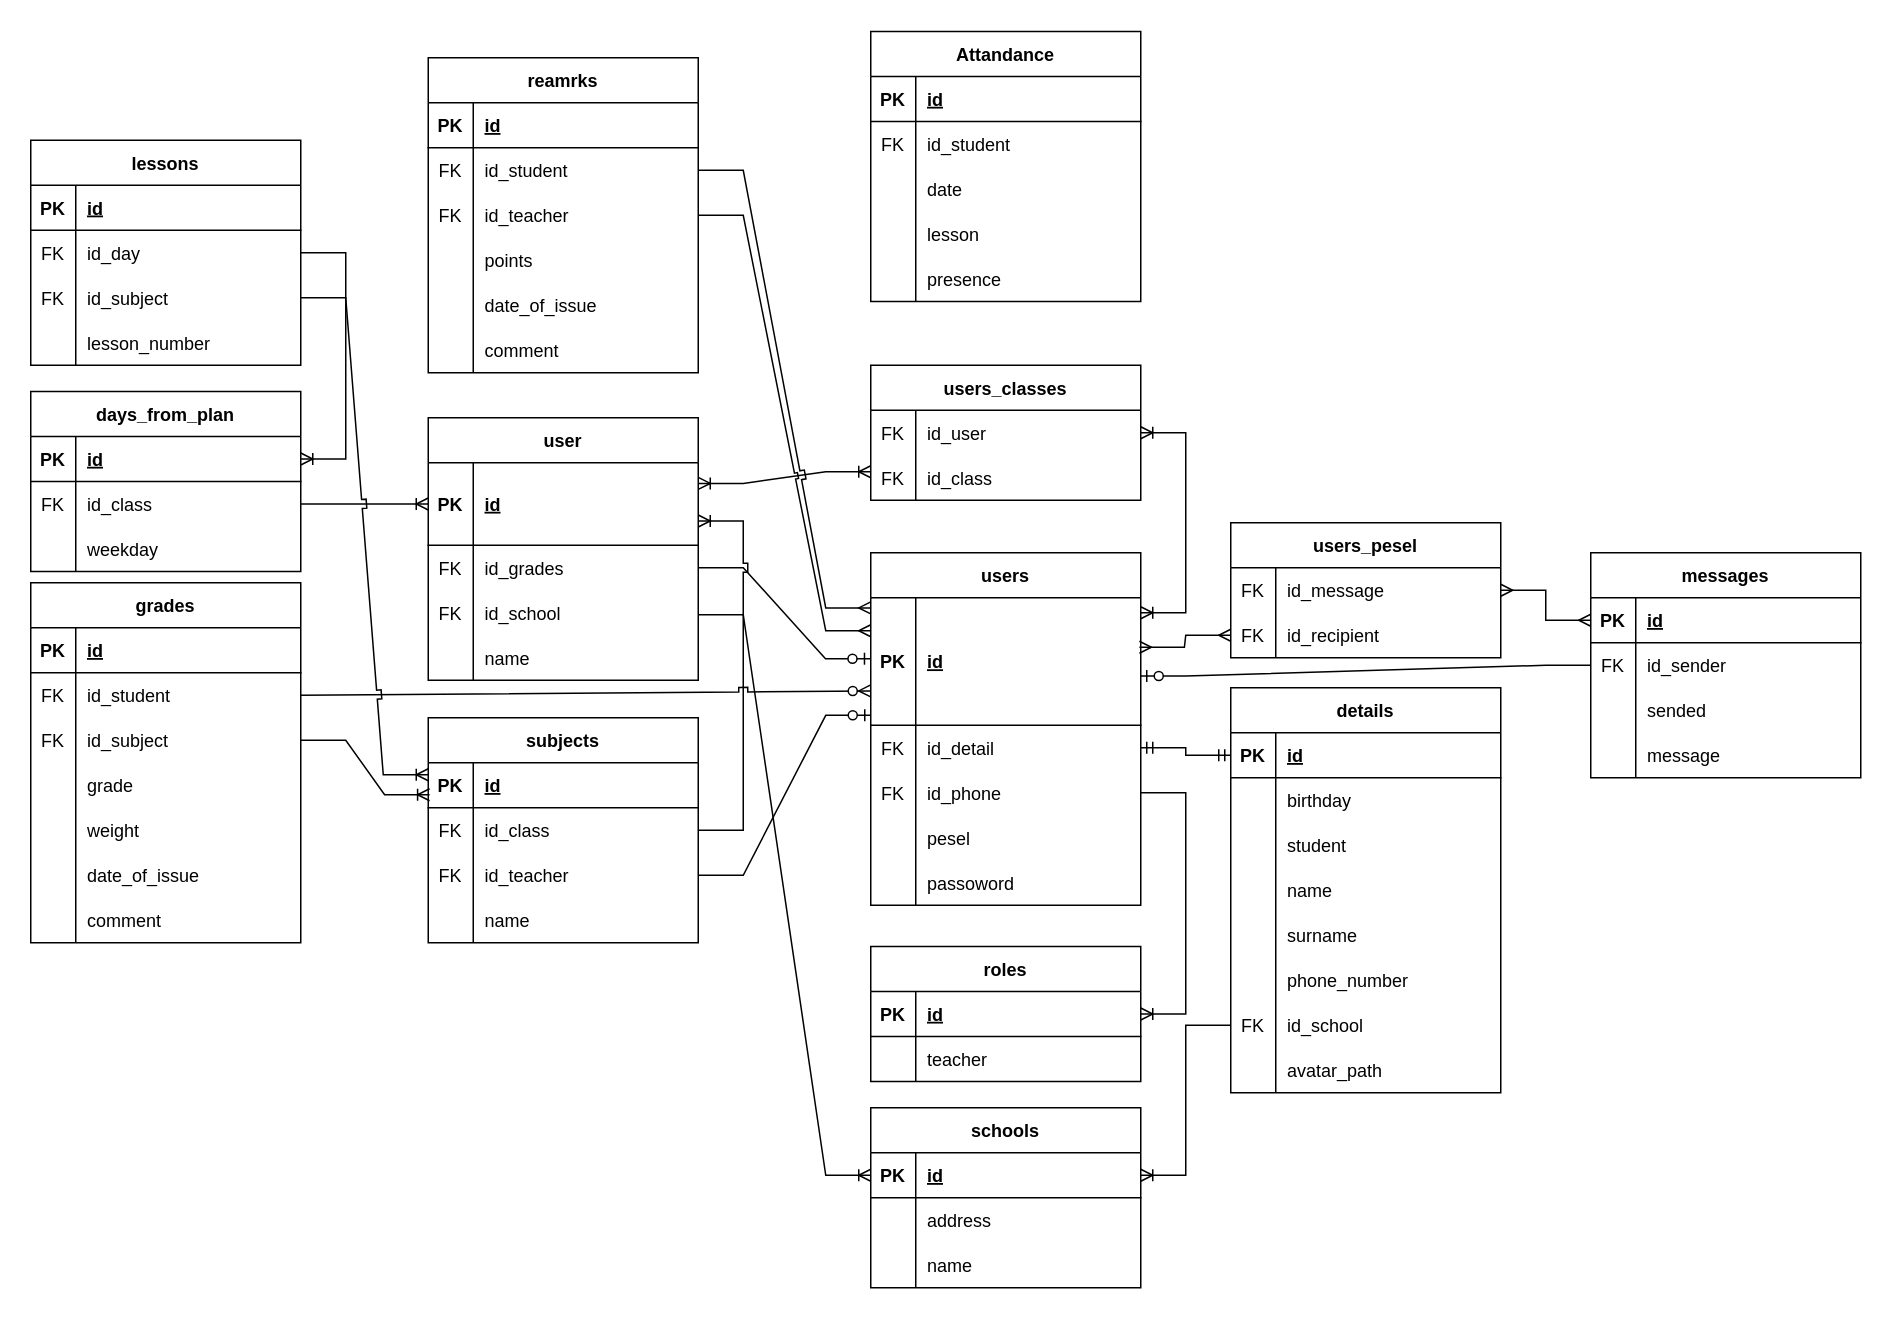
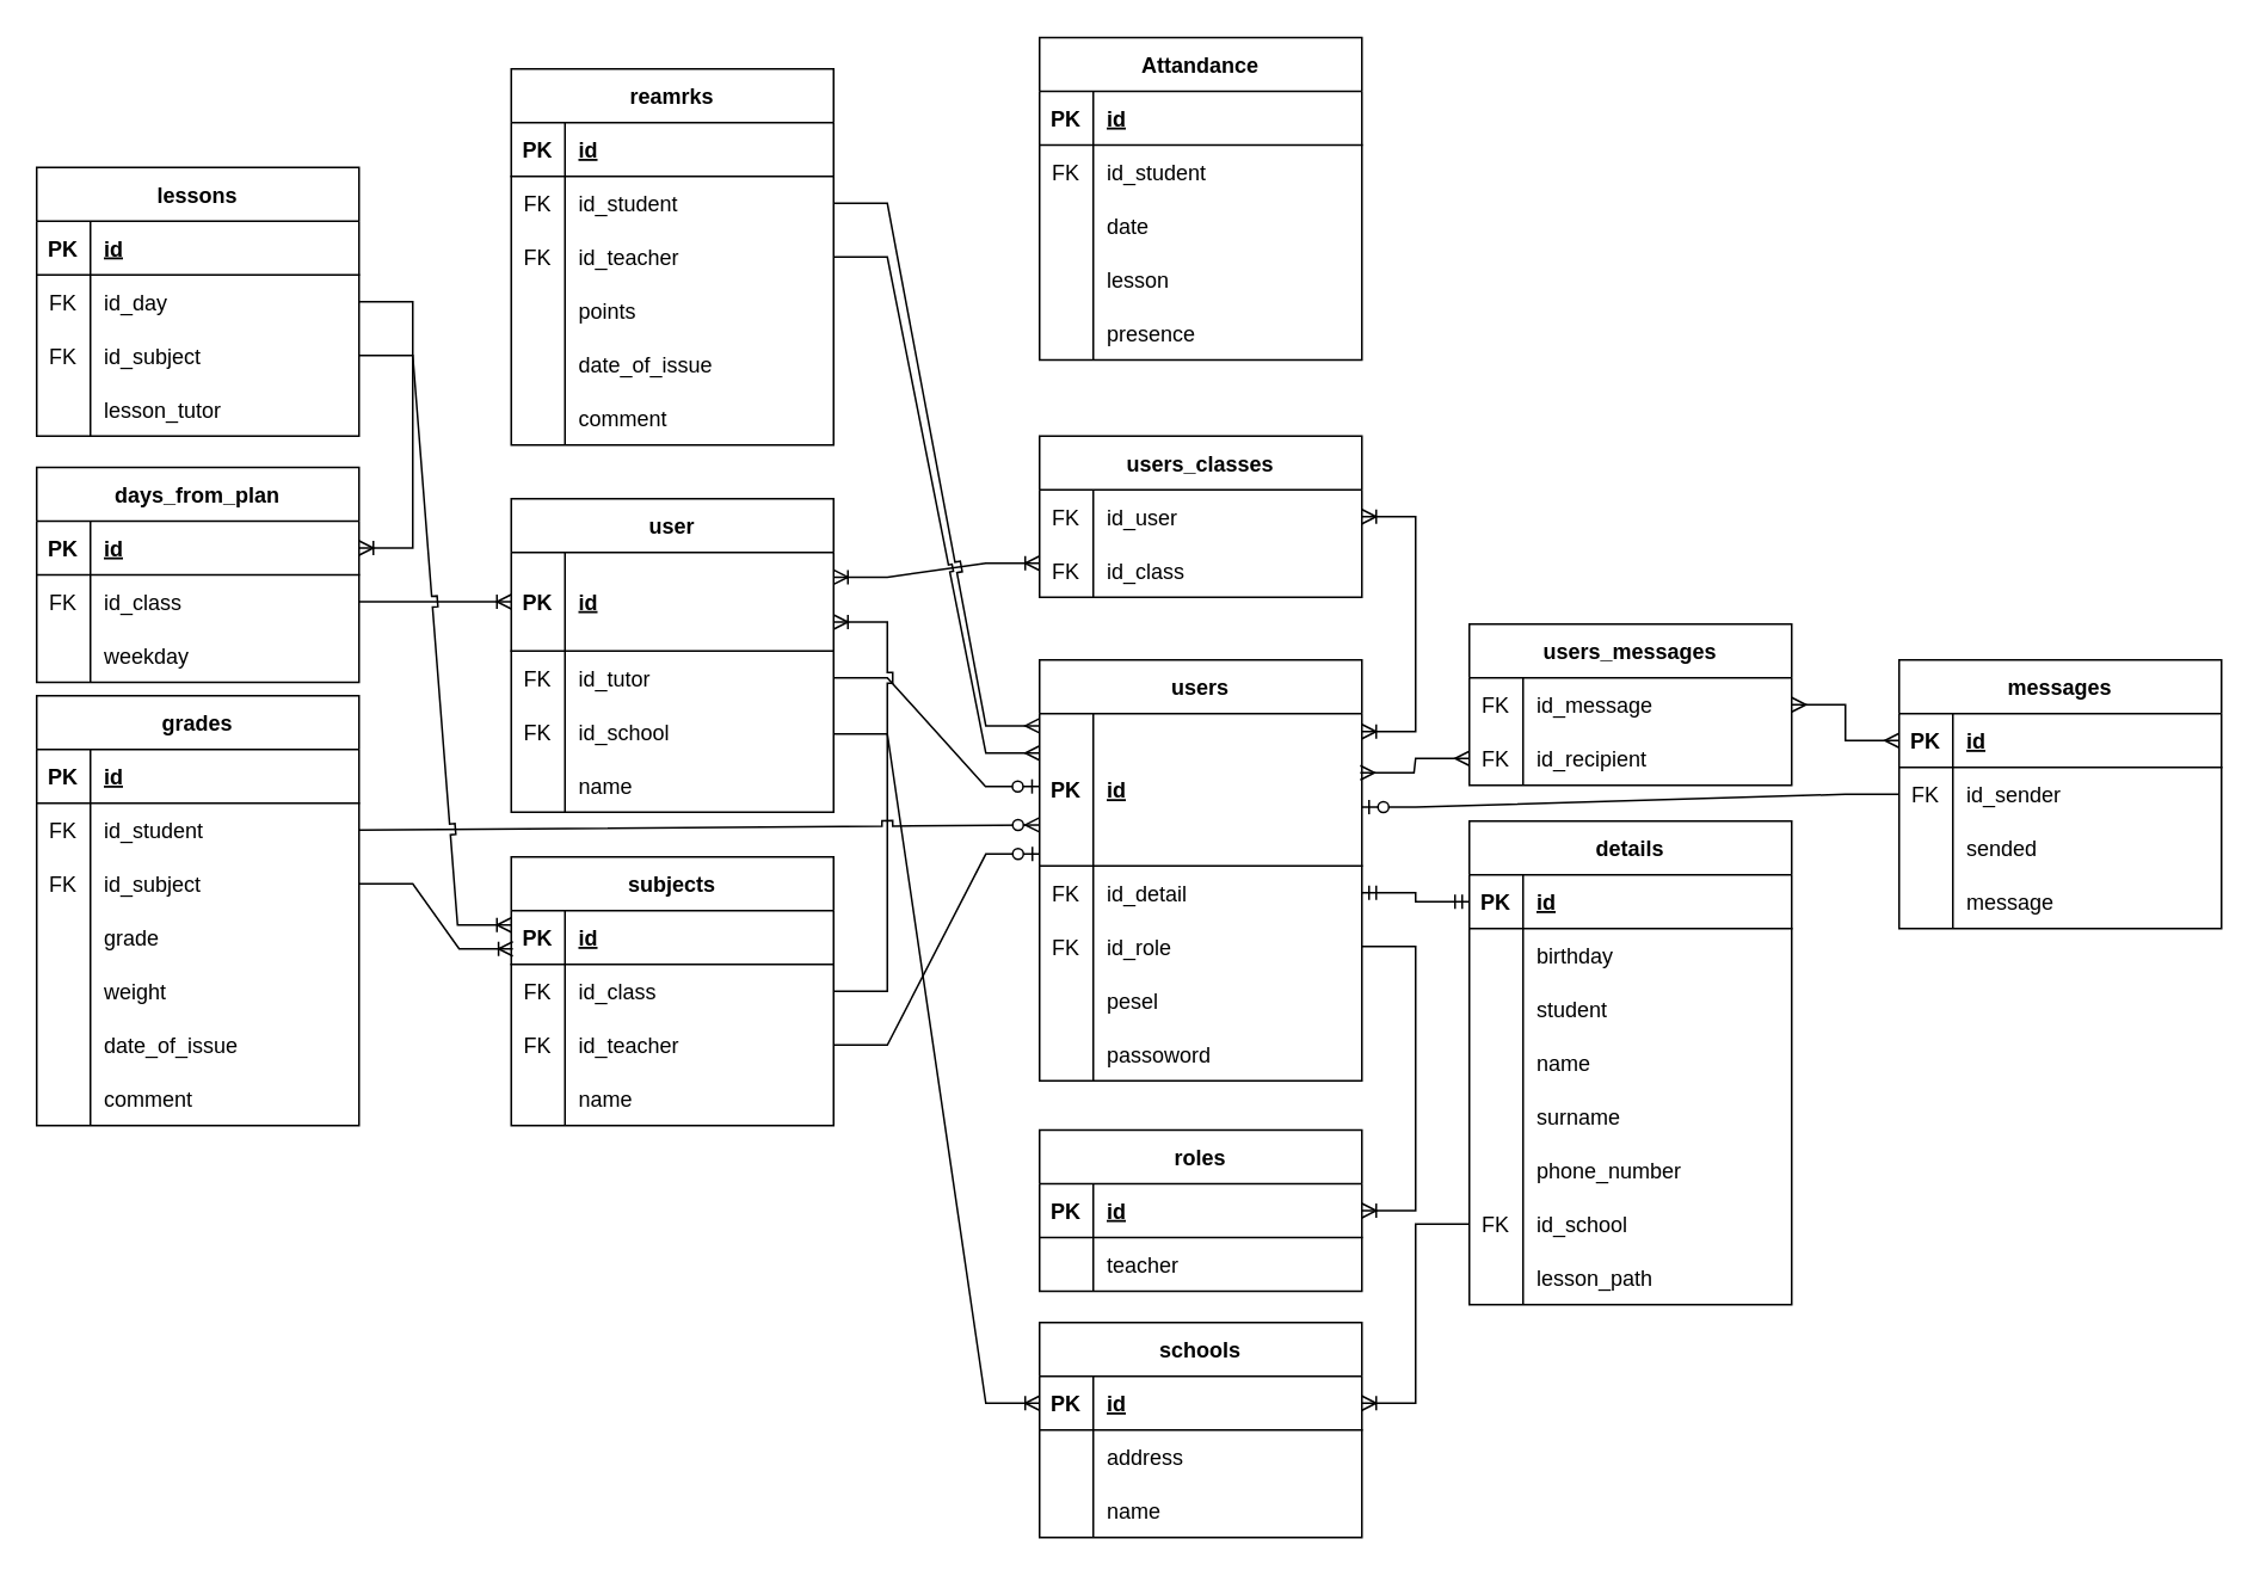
- <mxCell id="114" value="lesson_number" style="shape=partialRectangle;connectable=0;fillColor=none;top=0;left=0;bottom=0;right=0;align=left;spacingLeft=6;overflow=hidden;rounded=0;labelBackgroundColor=none;" parent="112" vertex="1"><mxGeometry x="30" width="150" height="30" as="geometry"><mxRectangle width="150" height="30" as="alternateBounds" /></mxGeometry></mxCell>
+ <mxCell id="114" value="lesson_tutor" style="shape=partialRectangle;connectable=0;fillColor=none;top=0;left=0;bottom=0;right=0;align=left;spacingLeft=6;overflow=hidden;rounded=0;labelBackgroundColor=none;" parent="112" vertex="1"><mxGeometry x="30" width="150" height="30" as="geometry"><mxRectangle width="150" height="30" as="alternateBounds" /></mxGeometry></mxCell>
- <mxCell id="198" value="users_pesel" style="shape=table;startSize=30;container=1;collapsible=1;childLayout=tableLayout;fixedRows=1;rowLines=0;fontStyle=1;align=center;resizeLast=1;rounded=0;labelBackgroundColor=none;" parent="1" vertex="1"><mxGeometry x="820" y="348" width="180" height="90" as="geometry" /></mxCell>
+ <mxCell id="198" value="users_messages" style="shape=table;startSize=30;container=1;collapsible=1;childLayout=tableLayout;fixedRows=1;rowLines=0;fontStyle=1;align=center;resizeLast=1;rounded=0;labelBackgroundColor=none;" parent="1" vertex="1"><mxGeometry x="820" y="348" width="180" height="90" as="geometry" /></mxCell>
- <mxCell id="30" value="id_grades" style="shape=partialRectangle;connectable=0;fillColor=none;top=0;left=0;bottom=0;right=0;align=left;spacingLeft=6;overflow=hidden;rounded=0;labelBackgroundColor=none;" parent="28" vertex="1"><mxGeometry x="30" width="150" height="30" as="geometry"><mxRectangle width="150" height="30" as="alternateBounds" /></mxGeometry></mxCell>
+ <mxCell id="30" value="id_tutor" style="shape=partialRectangle;connectable=0;fillColor=none;top=0;left=0;bottom=0;right=0;align=left;spacingLeft=6;overflow=hidden;rounded=0;labelBackgroundColor=none;" parent="28" vertex="1"><mxGeometry x="30" width="150" height="30" as="geometry"><mxRectangle width="150" height="30" as="alternateBounds" /></mxGeometry></mxCell>
- <mxCell id="131" value="id_phone" style="shape=partialRectangle;connectable=0;fillColor=none;top=0;left=0;bottom=0;right=0;align=left;spacingLeft=6;fontStyle=0;overflow=hidden;rounded=0;labelBackgroundColor=none;" parent="129" vertex="1"><mxGeometry x="30" width="150" height="30" as="geometry"><mxRectangle width="150" height="30" as="alternateBounds" /></mxGeometry></mxCell>
+ <mxCell id="131" value="id_role" style="shape=partialRectangle;connectable=0;fillColor=none;top=0;left=0;bottom=0;right=0;align=left;spacingLeft=6;fontStyle=0;overflow=hidden;rounded=0;labelBackgroundColor=none;" parent="129" vertex="1"><mxGeometry x="30" width="150" height="30" as="geometry"><mxRectangle width="150" height="30" as="alternateBounds" /></mxGeometry></mxCell>
- <mxCell id="162" value="avatar_path" style="shape=partialRectangle;connectable=0;fillColor=none;top=0;left=0;bottom=0;right=0;align=left;spacingLeft=6;fontStyle=0;overflow=hidden;" parent="160" vertex="1"><mxGeometry x="30" width="150" height="30" as="geometry"><mxRectangle width="150" height="30" as="alternateBounds" /></mxGeometry></mxCell>
+ <mxCell id="162" value="lesson_path" style="shape=partialRectangle;connectable=0;fillColor=none;top=0;left=0;bottom=0;right=0;align=left;spacingLeft=6;fontStyle=0;overflow=hidden;" parent="160" vertex="1"><mxGeometry x="30" width="150" height="30" as="geometry"><mxRectangle width="150" height="30" as="alternateBounds" /></mxGeometry></mxCell>
